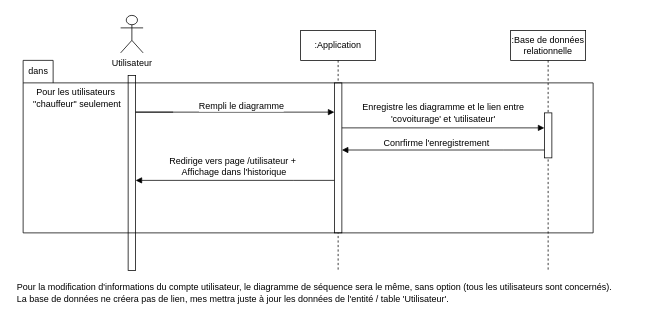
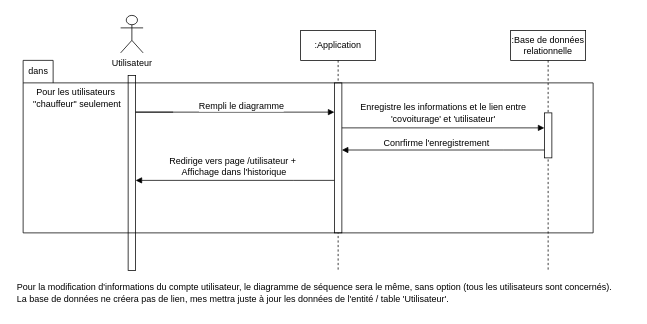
- <mxCell id="18" value="Enregistre les diagramme et le lien entre&lt;div&gt;'covoiturage' et 'utilisateur'&lt;/div&gt;" style="text;html=1;align=center;verticalAlign=middle;resizable=0;points=[];autosize=1;strokeColor=none;fillColor=none;" parent="1" vertex="1"><mxGeometry x="470" y="130" width="240" height="40" as="geometry" /></mxCell>
+ <mxCell id="18" value="Enregistre les informations et le lien entre&lt;div&gt;'covoiturage' et 'utilisateur'&lt;/div&gt;" style="text;html=1;align=center;verticalAlign=middle;resizable=0;points=[];autosize=1;strokeColor=none;fillColor=none;" parent="1" vertex="1"><mxGeometry x="470" y="130" width="240" height="40" as="geometry" /></mxCell>
